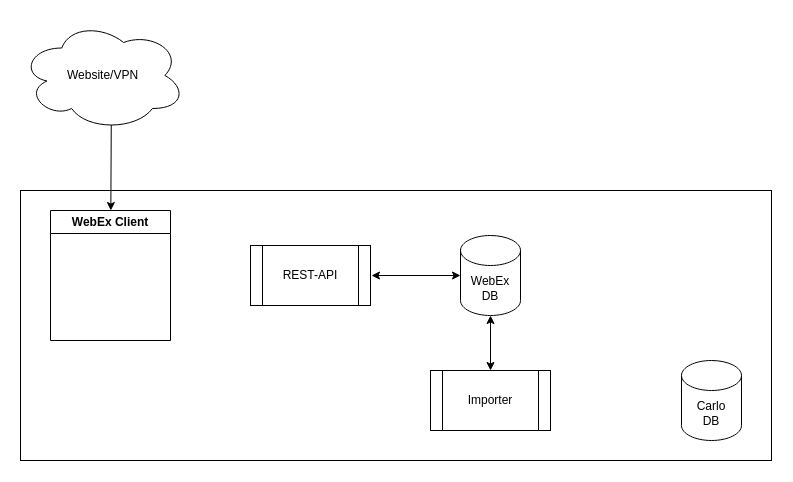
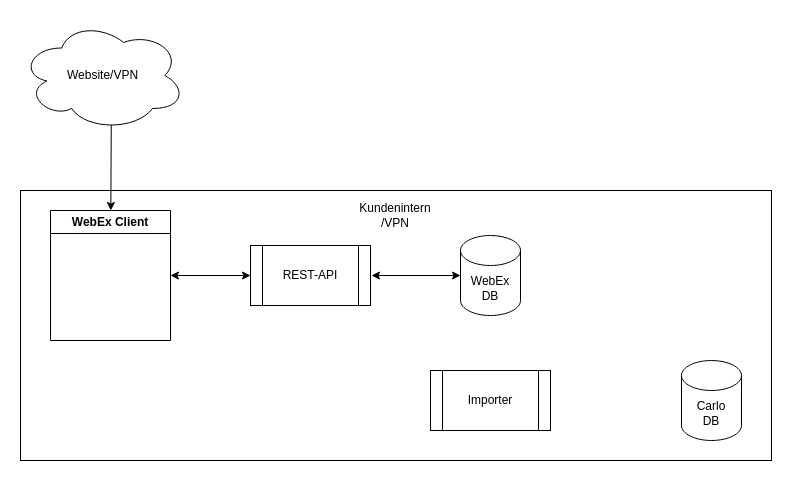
+ <mxCell id="13" value="Kundenintern&lt;br&gt;/VPN" style="text;html=1;strokeColor=none;fillColor=none;align=center;verticalAlign=middle;whiteSpace=wrap;rounded=0;" vertex="1" parent="1"><mxGeometry x="365" y="200" width="60" height="30" as="geometry" /></mxCell>
+ <mxCell id="10" value="" style="endArrow=classic;startArrow=classic;html=1;exitX=1;exitY=0.5;exitDx=0;exitDy=0;" edge="1" parent="1" source="4" target="6"><mxGeometry width="50" height="50" relative="1" as="geometry"><mxPoint x="401" y="360" as="sourcePoint" /><mxPoint x="451" y="310" as="targetPoint" /></mxGeometry></mxCell>
- <mxCell id="12" value="" style="endArrow=classic;startArrow=classic;html=1;entryX=0.5;entryY=0;entryDx=0;entryDy=0;exitX=0.5;exitY=1;exitDx=0;exitDy=0;exitPerimeter=0;" edge="1" parent="1" source="7" target="9"><mxGeometry width="50" height="50" relative="1" as="geometry"><mxPoint x="381" y="285" as="sourcePoint" /><mxPoint x="470" y="285" as="targetPoint" /></mxGeometry></mxCell>
